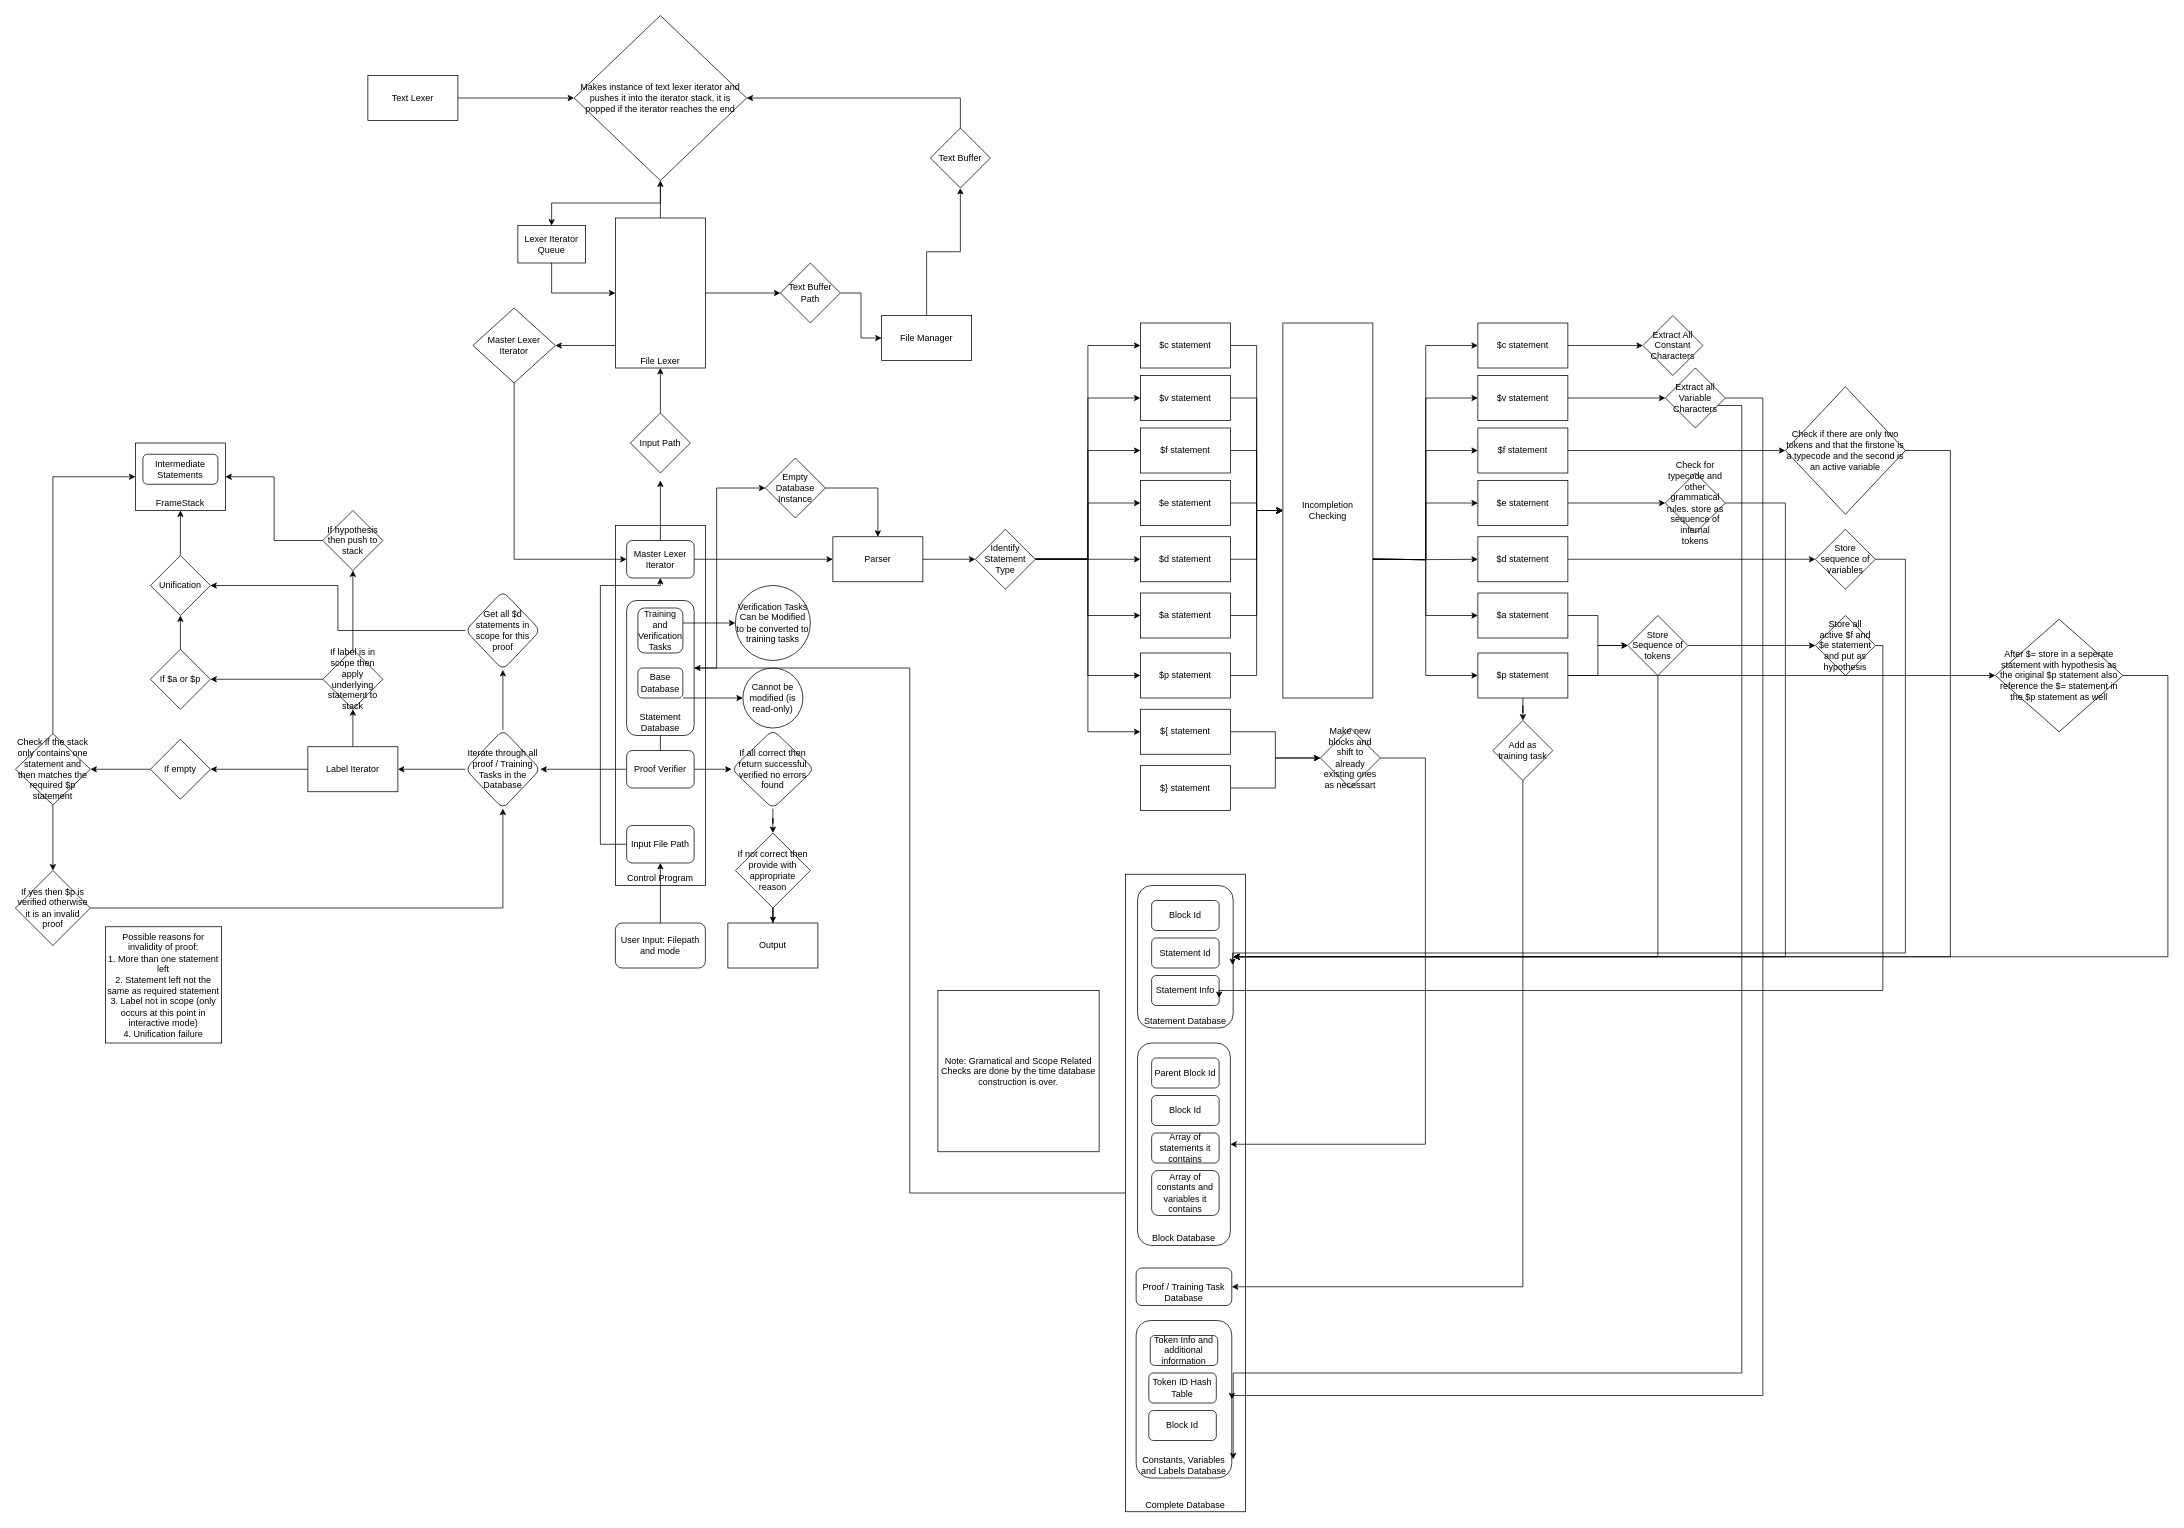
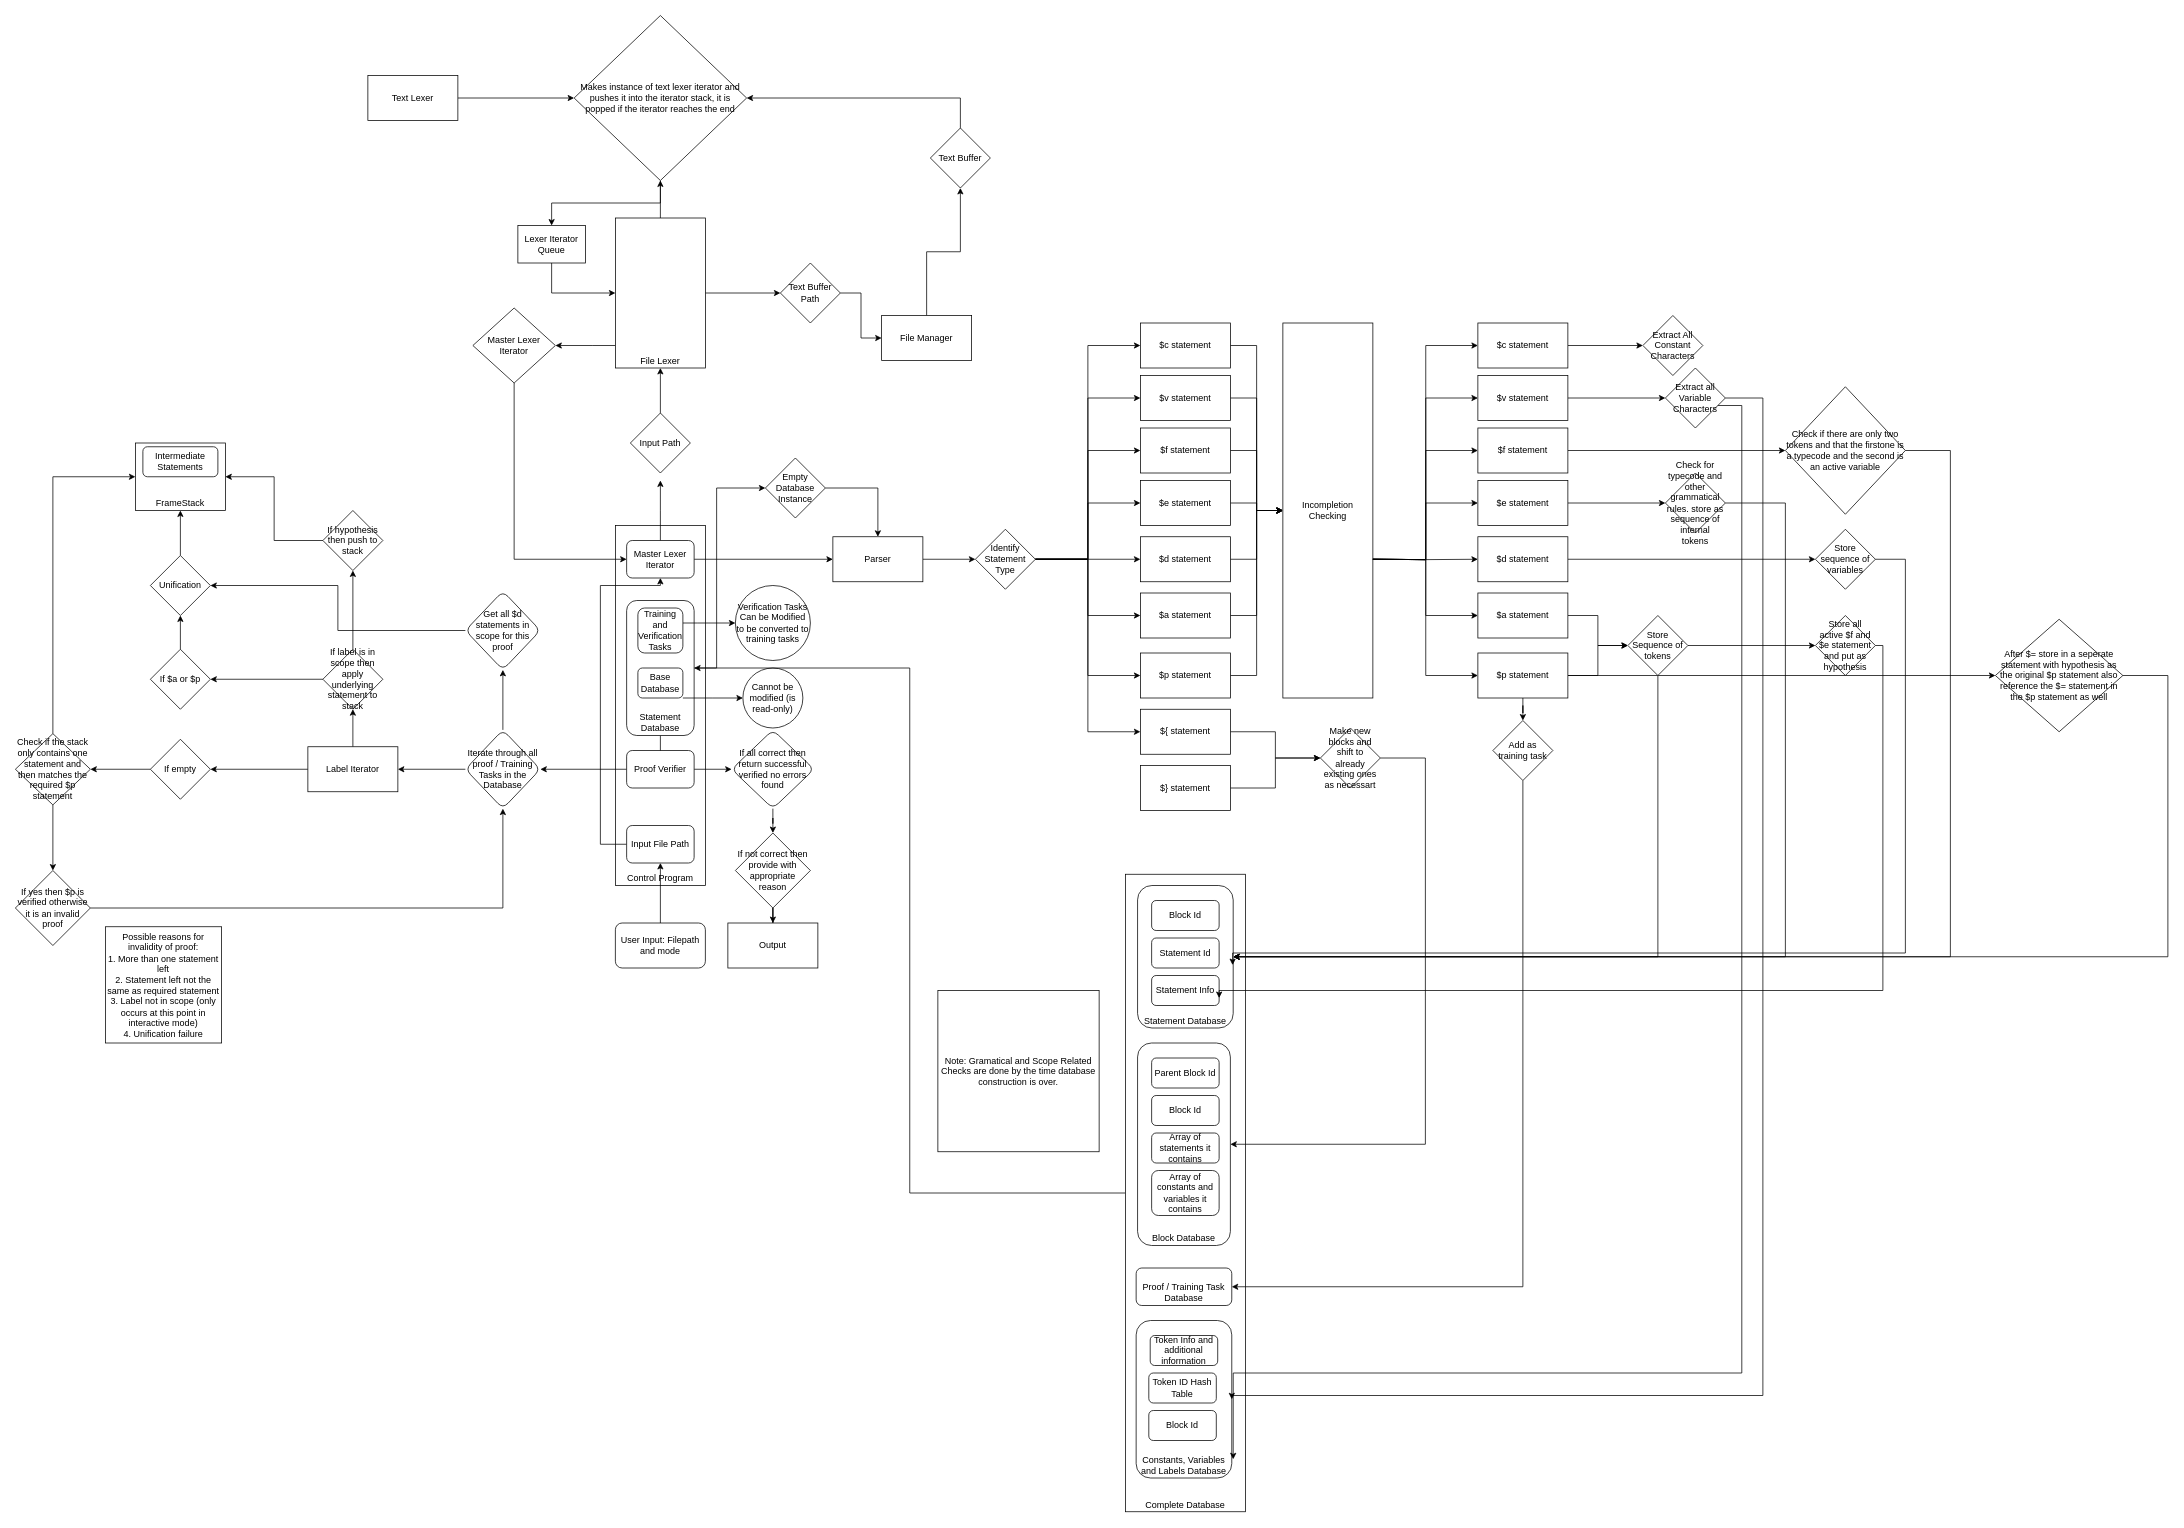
- <mxCell id="139" value="Intermediate Statements" style="rounded=1;whiteSpace=wrap;html=1;" vertex="1" parent="1"><mxGeometry x="190" y="605" width="100" height="40" as="geometry" /></mxCell>
+ <mxCell id="139" value="Intermediate Statements" style="rounded=1;whiteSpace=wrap;html=1;" vertex="1" parent="1"><mxGeometry x="190" y="595" width="100" height="40" as="geometry" /></mxCell>
